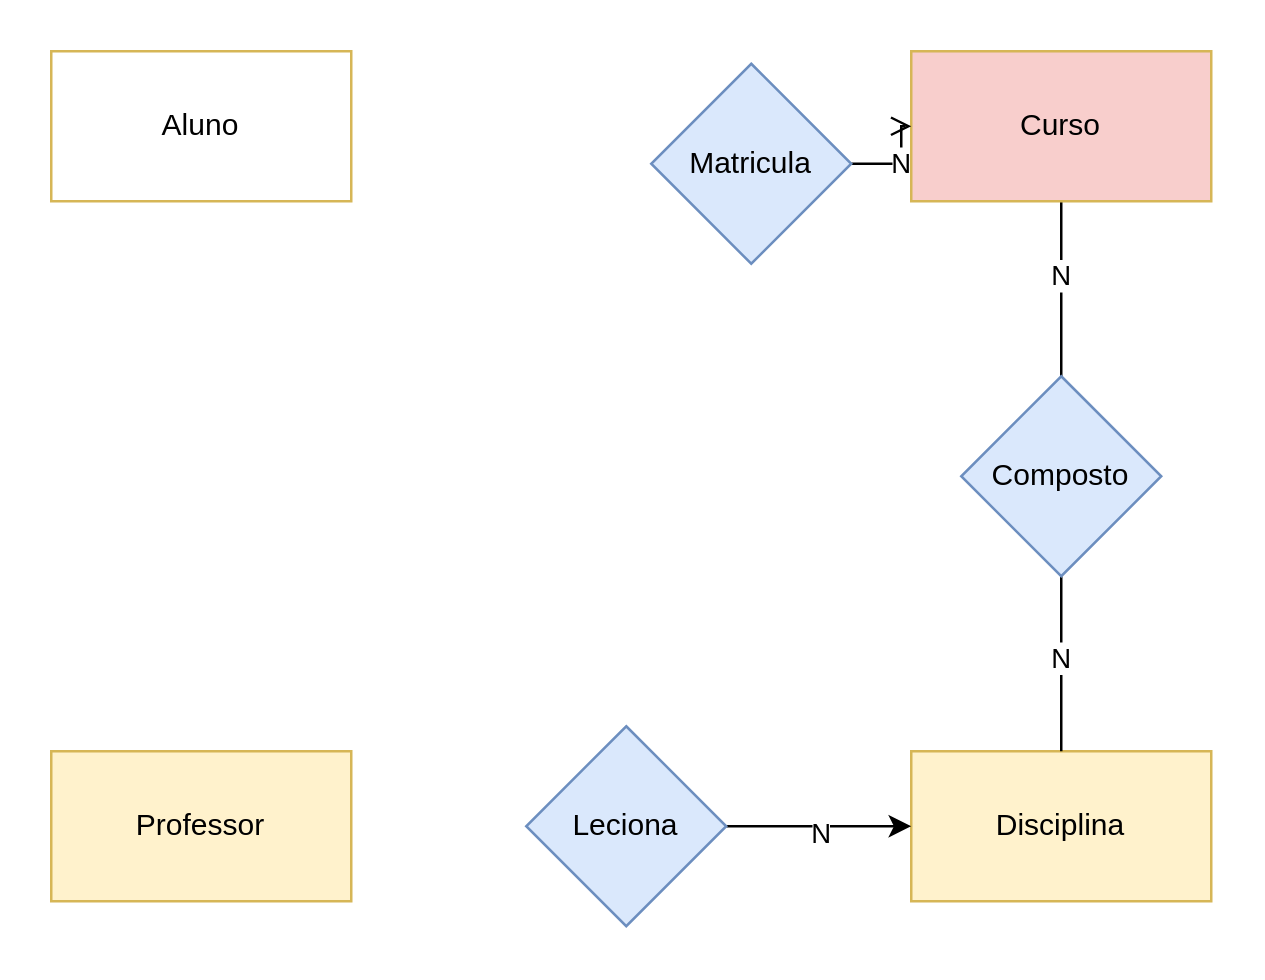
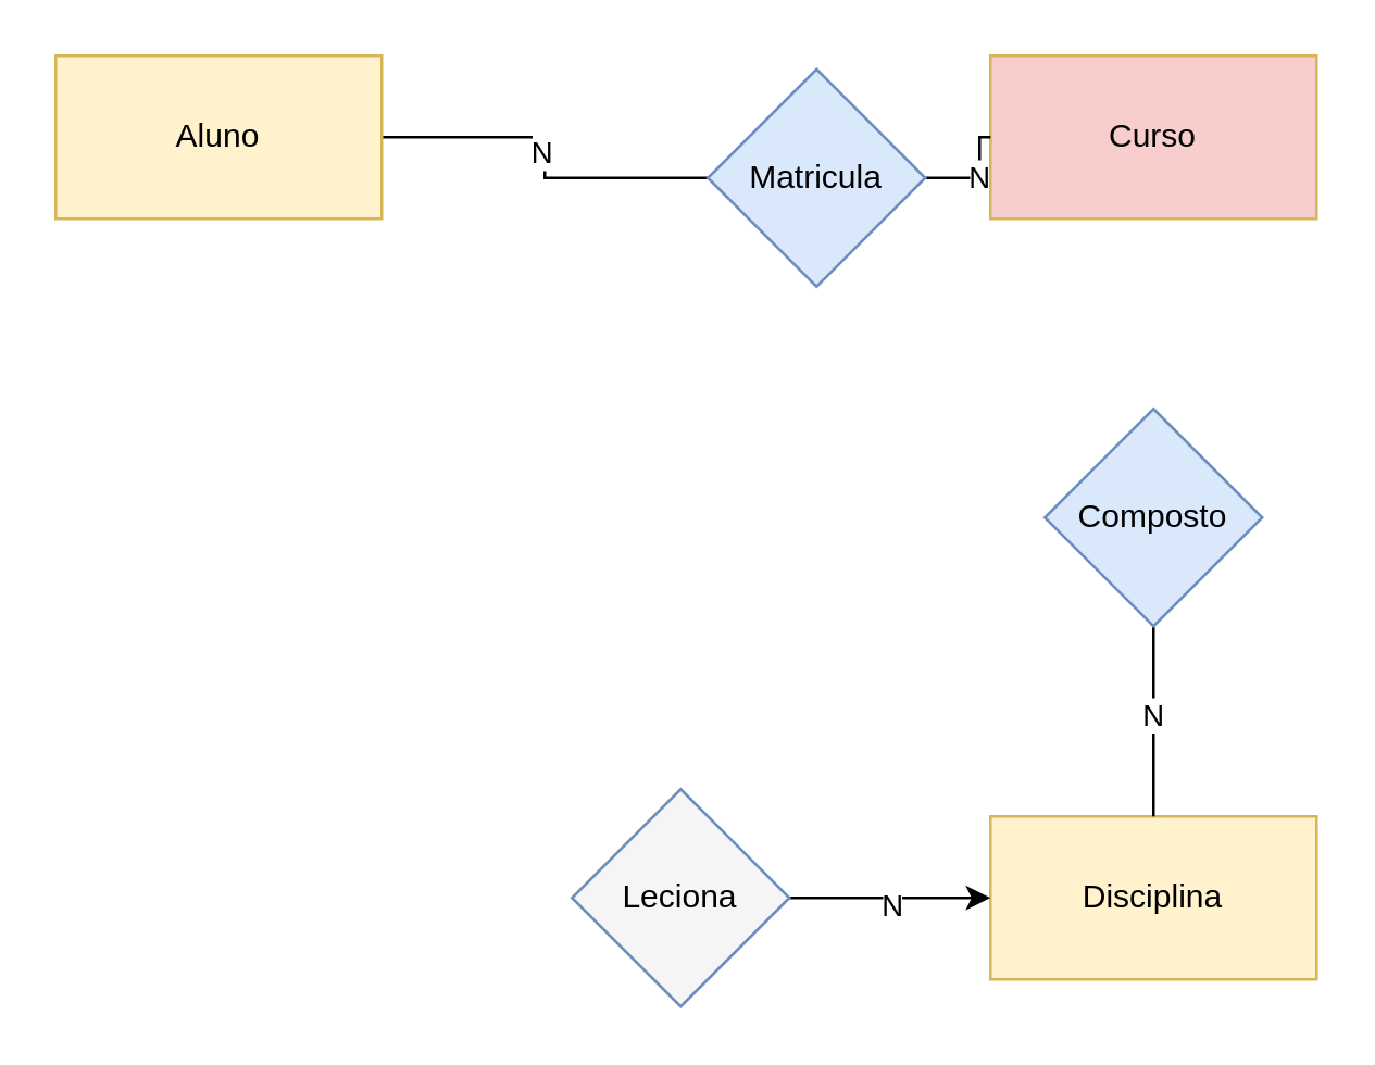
- <mxCell id="7" value="Aluno" style="rounded=0;whiteSpace=wrap;html=1;fillColor=#ffffff;strokeColor=#d6b656;fontColor=#000000;" parent="1" vertex="1"><mxGeometry x="20" y="20" width="120" height="60" as="geometry" /></mxCell>
+ <mxCell id="7" value="Aluno" style="rounded=0;whiteSpace=wrap;html=1;fillColor=#fff2cc;strokeColor=#d6b656;fontColor=#000000;" parent="1" vertex="1"><mxGeometry x="20" y="20" width="120" height="60" as="geometry" /></mxCell>
- <mxCell id="10" style="edgeStyle=orthogonalEdgeStyle;rounded=0;orthogonalLoop=1;jettySize=auto;html=1;entryX=0;entryY=0.5;entryDx=0;entryDy=0;endArrow=open;endFill=0;" parent="1" source="12" target="4" edge="1"><mxGeometry relative="1" as="geometry" /></mxCell>
+ <mxCell id="10" style="edgeStyle=orthogonalEdgeStyle;rounded=0;orthogonalLoop=1;jettySize=auto;html=1;entryX=0;entryY=0.5;entryDx=0;entryDy=0;endArrow=none;endFill=0;" parent="1" source="12" target="4" edge="1"><mxGeometry relative="1" as="geometry" /></mxCell>
+ <mxCell id="5" value="" style="edgeStyle=orthogonalEdgeStyle;rounded=0;orthogonalLoop=1;jettySize=auto;html=1;endArrow=none;endFill=0;" parent="1" source="7" target="12" edge="1"><mxGeometry relative="1" as="geometry" /></mxCell>
+ <mxCell id="6" value="N" style="edgeLabel;html=1;align=center;verticalAlign=middle;resizable=0;points=[];" parent="5" vertex="1" connectable="0"><mxGeometry x="-0.041" y="-2" relative="1" as="geometry"><mxPoint as="offset" /></mxGeometry></mxCell>
- <mxCell id="2" value="" style="edgeStyle=orthogonalEdgeStyle;rounded=0;orthogonalLoop=1;jettySize=auto;html=1;endArrow=none;endFill=0;" parent="1" source="4" target="15" edge="1"><mxGeometry relative="1" as="geometry" /></mxCell>
- <mxCell id="3" value="N" style="edgeLabel;html=1;align=center;verticalAlign=middle;resizable=0;points=[];" parent="2" vertex="1" connectable="0"><mxGeometry x="-0.175" y="-1" relative="1" as="geometry"><mxPoint as="offset" /></mxGeometry></mxCell>
- <mxCell id="9" value="Professor" style="rounded=0;whiteSpace=wrap;html=1;fillColor=#fff2cc;strokeColor=#d6b656;fontColor=#000000;" parent="1" vertex="1"><mxGeometry x="20" y="300" width="120" height="60" as="geometry" /></mxCell>
- <mxCell id="18" value="Leciona" style="rhombus;whiteSpace=wrap;html=1;rounded=0;fillColor=#dae8fc;strokeColor=#6c8ebf;fontColor=#000000;" parent="1" vertex="1"><mxGeometry x="210" y="290" width="80" height="80" as="geometry" /></mxCell>
+ <mxCell id="18" value="Leciona" style="rhombus;whiteSpace=wrap;html=1;rounded=0;fillColor=#f5f5f5;strokeColor=#6c8ebf;fontColor=#000000;" parent="1" vertex="1"><mxGeometry x="210" y="290" width="80" height="80" as="geometry" /></mxCell>
